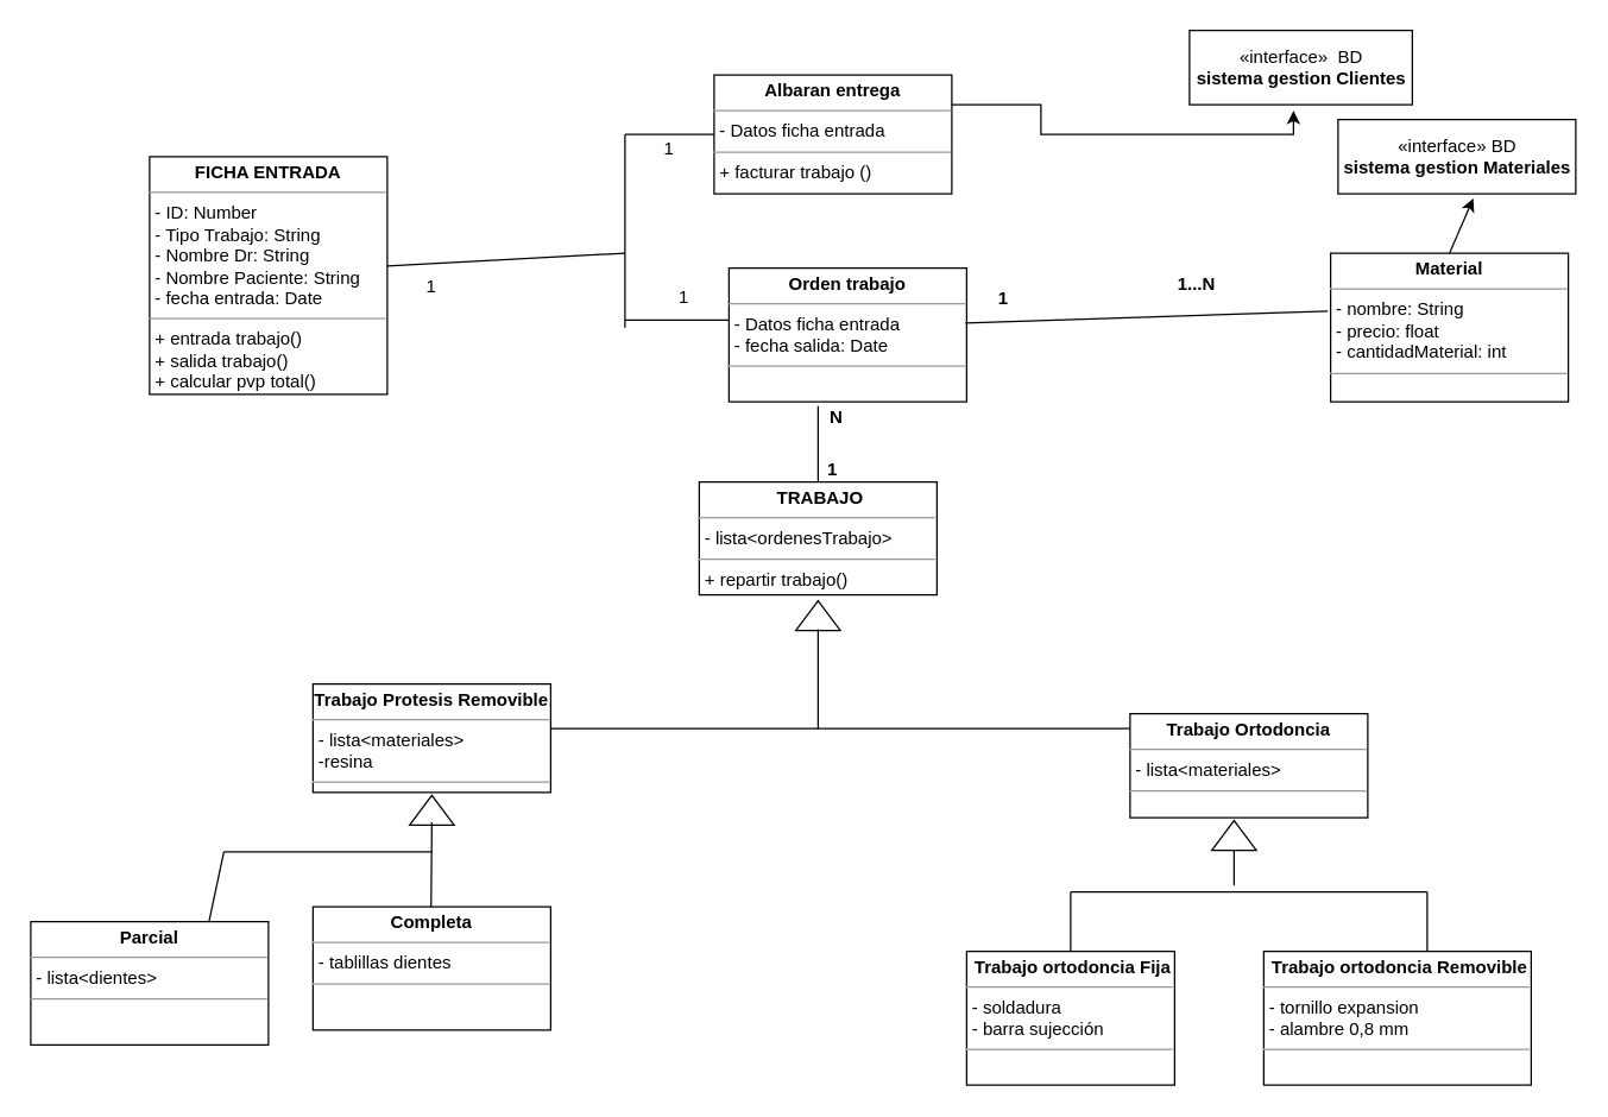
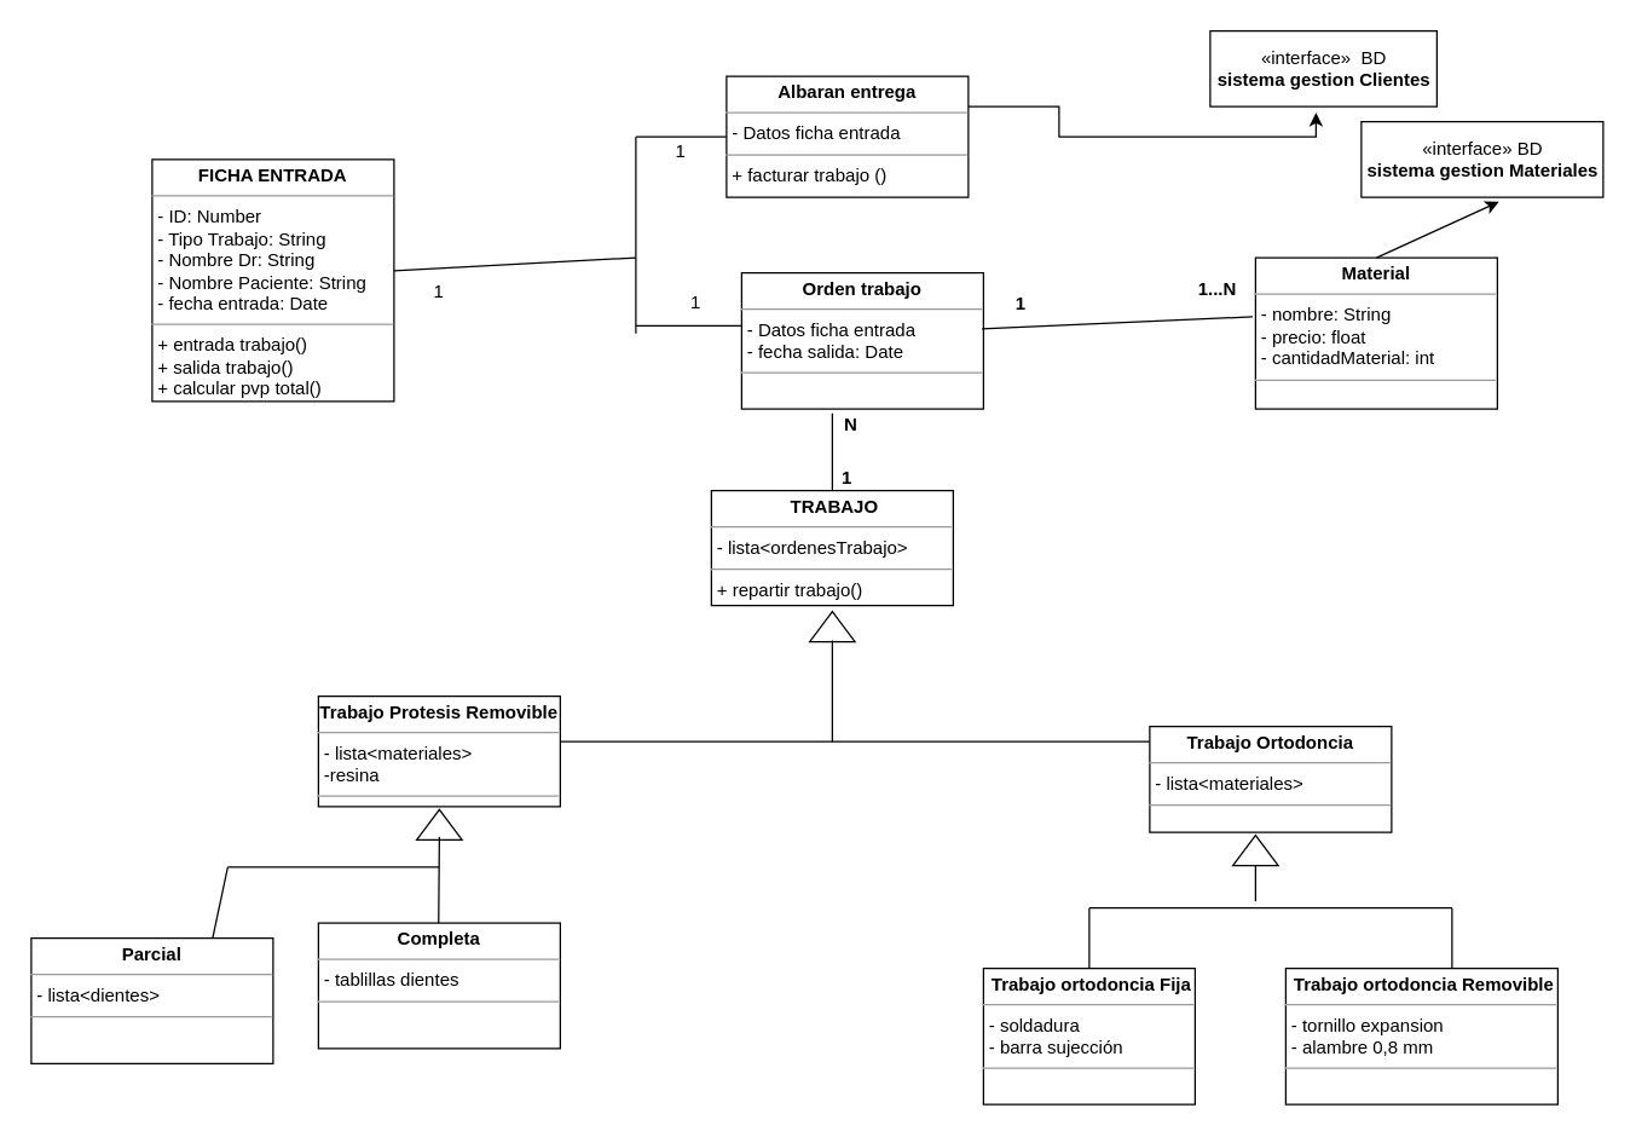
- <mxCell id="8" value="&lt;p style=&quot;margin: 0px ; margin-top: 4px ; text-align: center&quot;&gt;&lt;b&gt;Material&lt;/b&gt;&lt;/p&gt;&lt;hr size=&quot;1&quot;&gt;&lt;p style=&quot;margin: 0px ; margin-left: 4px&quot;&gt;- nombre: String&lt;/p&gt;&lt;p style=&quot;margin: 0px ; margin-left: 4px&quot;&gt;- precio: float&lt;/p&gt;&lt;p style=&quot;margin: 0px ; margin-left: 4px&quot;&gt;- cantidadMaterial: int&lt;/p&gt;&lt;hr size=&quot;1&quot;&gt;&lt;p style=&quot;margin: 0px ; margin-left: 4px&quot;&gt;&lt;br&gt;&lt;/p&gt;" style="verticalAlign=top;align=left;overflow=fill;fontSize=12;fontFamily=Helvetica;html=1;" parent="1" vertex="1"><mxGeometry x="895" y="170" width="160" height="100" as="geometry" /></mxCell>
+ <mxCell id="8" value="&lt;p style=&quot;margin: 0px ; margin-top: 4px ; text-align: center&quot;&gt;&lt;b&gt;Material&lt;/b&gt;&lt;/p&gt;&lt;hr size=&quot;1&quot;&gt;&lt;p style=&quot;margin: 0px ; margin-left: 4px&quot;&gt;- nombre: String&lt;/p&gt;&lt;p style=&quot;margin: 0px ; margin-left: 4px&quot;&gt;- precio: float&lt;/p&gt;&lt;p style=&quot;margin: 0px ; margin-left: 4px&quot;&gt;- cantidadMaterial: int&lt;/p&gt;&lt;hr size=&quot;1&quot;&gt;&lt;p style=&quot;margin: 0px ; margin-left: 4px&quot;&gt;&lt;br&gt;&lt;/p&gt;" style="verticalAlign=top;align=left;overflow=fill;fontSize=12;fontFamily=Helvetica;html=1;" parent="1" vertex="1"><mxGeometry x="830" y="170" width="160" height="100" as="geometry" /></mxCell>
